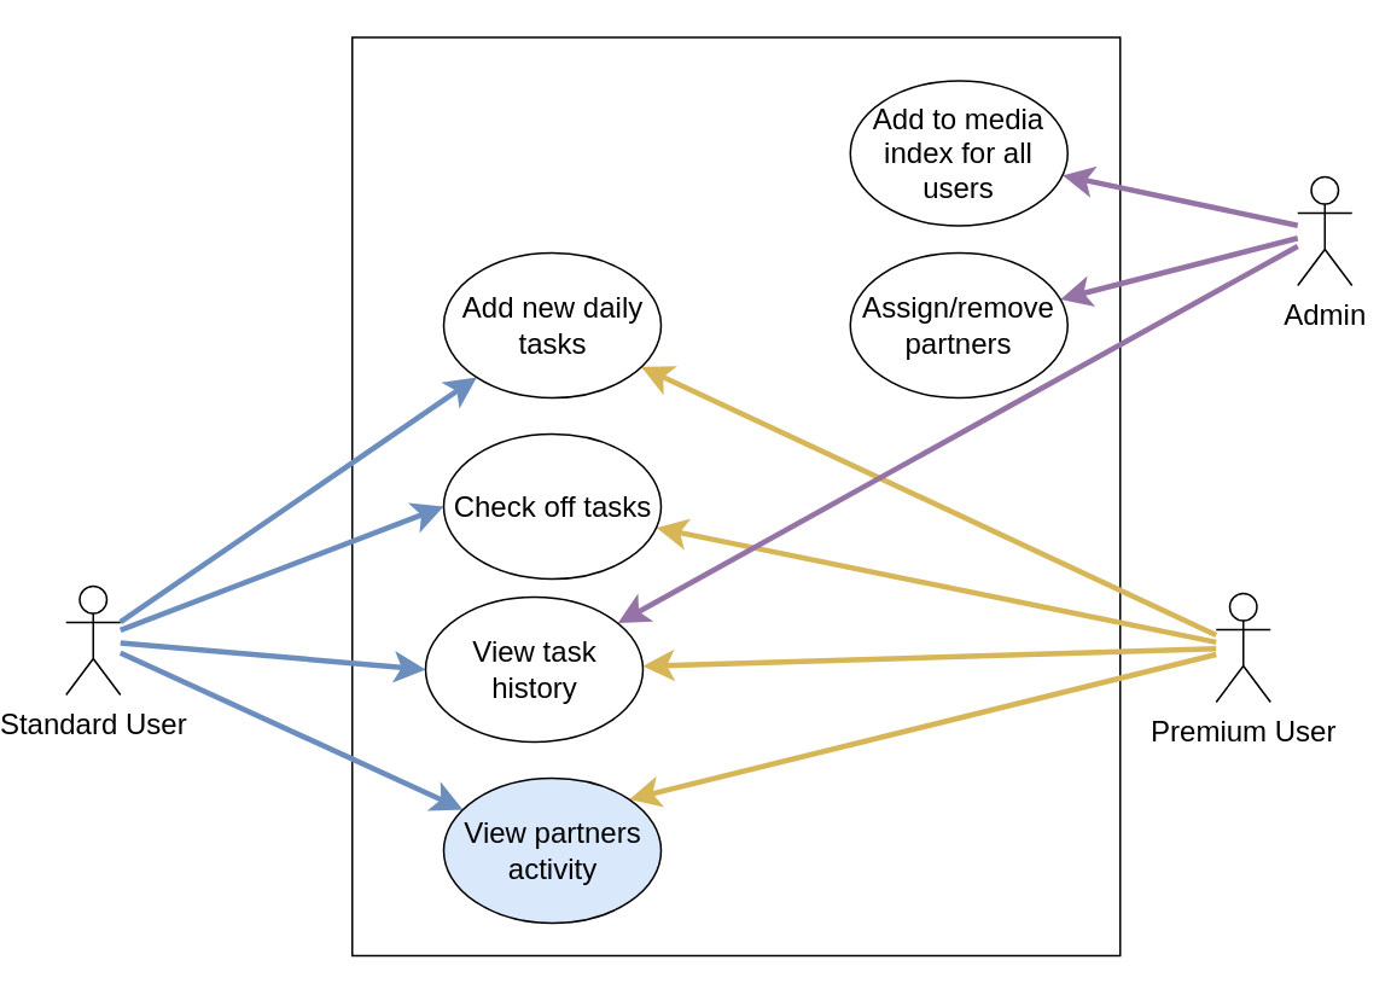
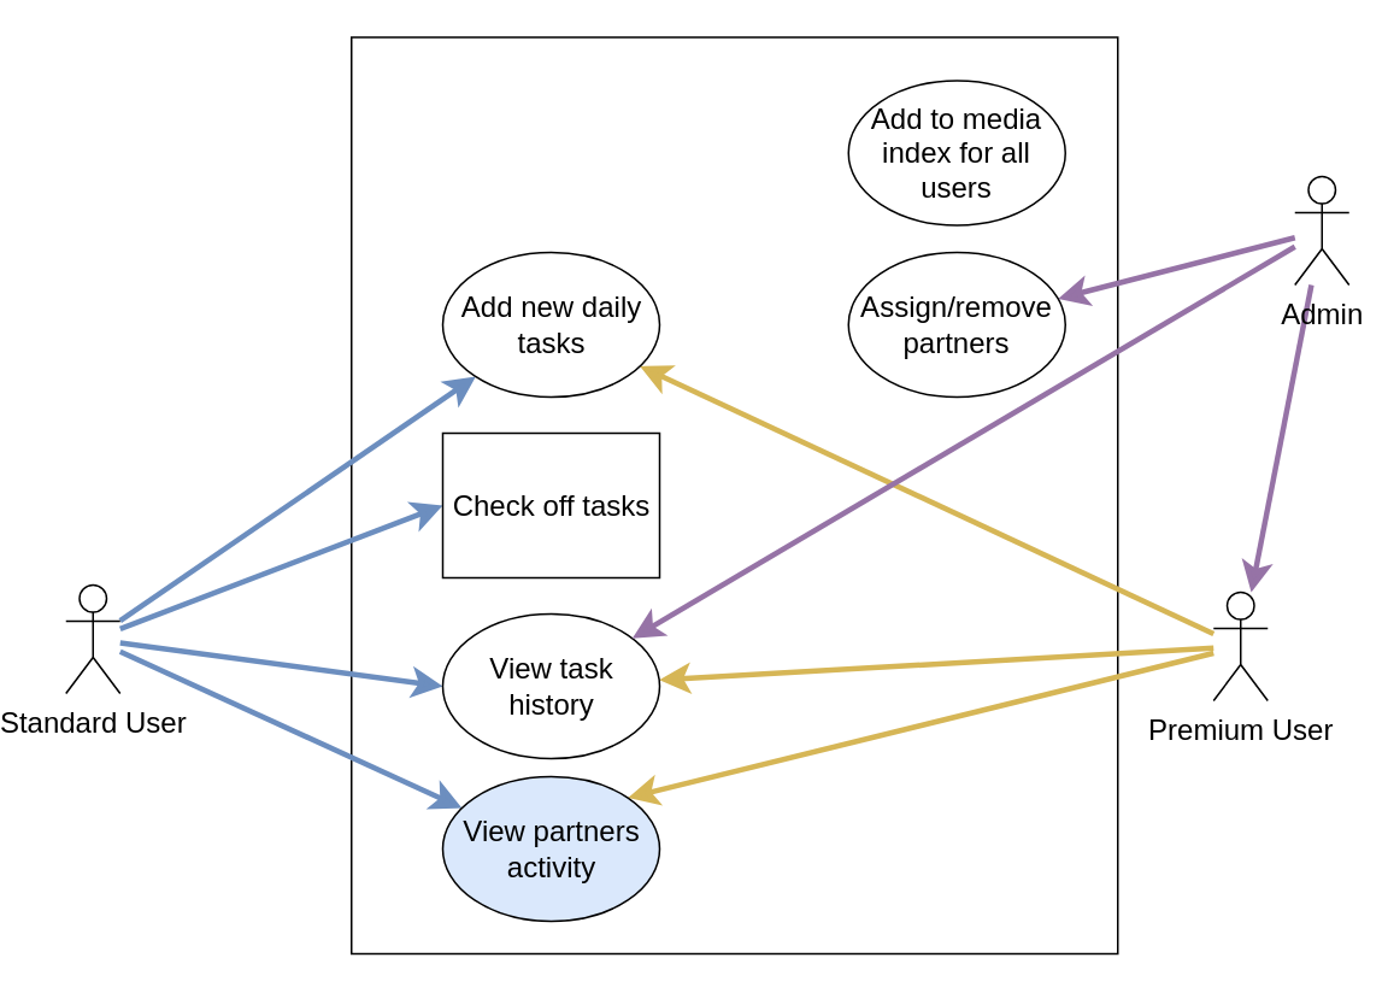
- <mxCell id="16" style="edgeStyle=none;curved=1;rounded=0;orthogonalLoop=1;jettySize=auto;html=1;strokeWidth=3;fontSize=12;startSize=8;endSize=8;fillColor=#e1d5e7;strokeColor=#9673a6;" edge="1" parent="1" source="19" target="21"><mxGeometry relative="1" as="geometry" /></mxCell>
+ <mxCell id="16" style="edgeStyle=none;curved=1;rounded=0;orthogonalLoop=1;jettySize=auto;html=1;strokeWidth=3;fontSize=12;startSize=8;endSize=8;fillColor=#e1d5e7;strokeColor=#9673a6;" edge="1" parent="1" source="19" target="12"><mxGeometry relative="1" as="geometry" /></mxCell>
- <mxCell id="22" value="Check off tasks" style="ellipse;whiteSpace=wrap;html=1;fontSize=16;" vertex="1" parent="1"><mxGeometry x="228.5" y="239" width="120" height="80" as="geometry" /></mxCell>
+ <mxCell id="22" value="Check off tasks" style="whiteSpace=wrap;html=1;fontSize=16;rounded=0;" vertex="1" parent="1"><mxGeometry x="228.5" y="239" width="120" height="80" as="geometry" /></mxCell>
- <mxCell id="11" style="edgeStyle=none;curved=1;rounded=0;orthogonalLoop=1;jettySize=auto;html=1;strokeWidth=3;fontSize=12;startSize=8;endSize=8;fillColor=#fff2cc;strokeColor=#d6b656;" edge="1" parent="1" source="12" target="22"><mxGeometry relative="1" as="geometry" /></mxCell>
- <mxCell id="14" value="View task history" style="ellipse;whiteSpace=wrap;html=1;fontSize=16;" vertex="1" parent="1"><mxGeometry x="218.5" y="329" width="120" height="80" as="geometry" /></mxCell>
+ <mxCell id="14" value="View task history" style="ellipse;whiteSpace=wrap;html=1;fontSize=16;" vertex="1" parent="1"><mxGeometry x="228.5" y="339" width="120" height="80" as="geometry" /></mxCell>
